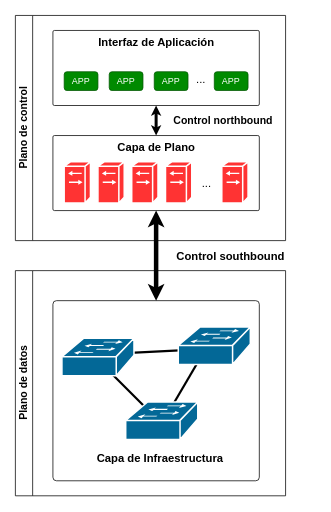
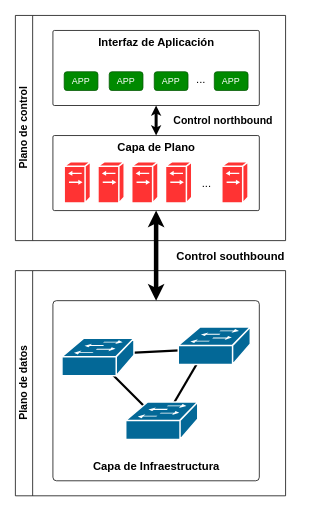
- <mxCell id="28" value="&lt;font style=&quot;font-size: 15px;&quot;&gt;&lt;b&gt;Capa de Infraestructura&lt;/b&gt;&lt;/font&gt;" style="text;html=1;align=center;verticalAlign=middle;whiteSpace=wrap;rounded=0;" vertex="1" parent="20"><mxGeometry x="80.5" y="235" width="224" height="30" as="geometry" /></mxCell>
+ <mxCell id="28" value="&lt;font style=&quot;font-size: 15px;&quot;&gt;&lt;b&gt;Capa de Infraestructura&lt;/b&gt;&lt;/font&gt;" style="text;html=1;align=center;verticalAlign=middle;whiteSpace=wrap;rounded=0;" vertex="1" parent="20"><mxGeometry x="75.5" y="245" width="224" height="30" as="geometry" /></mxCell>
